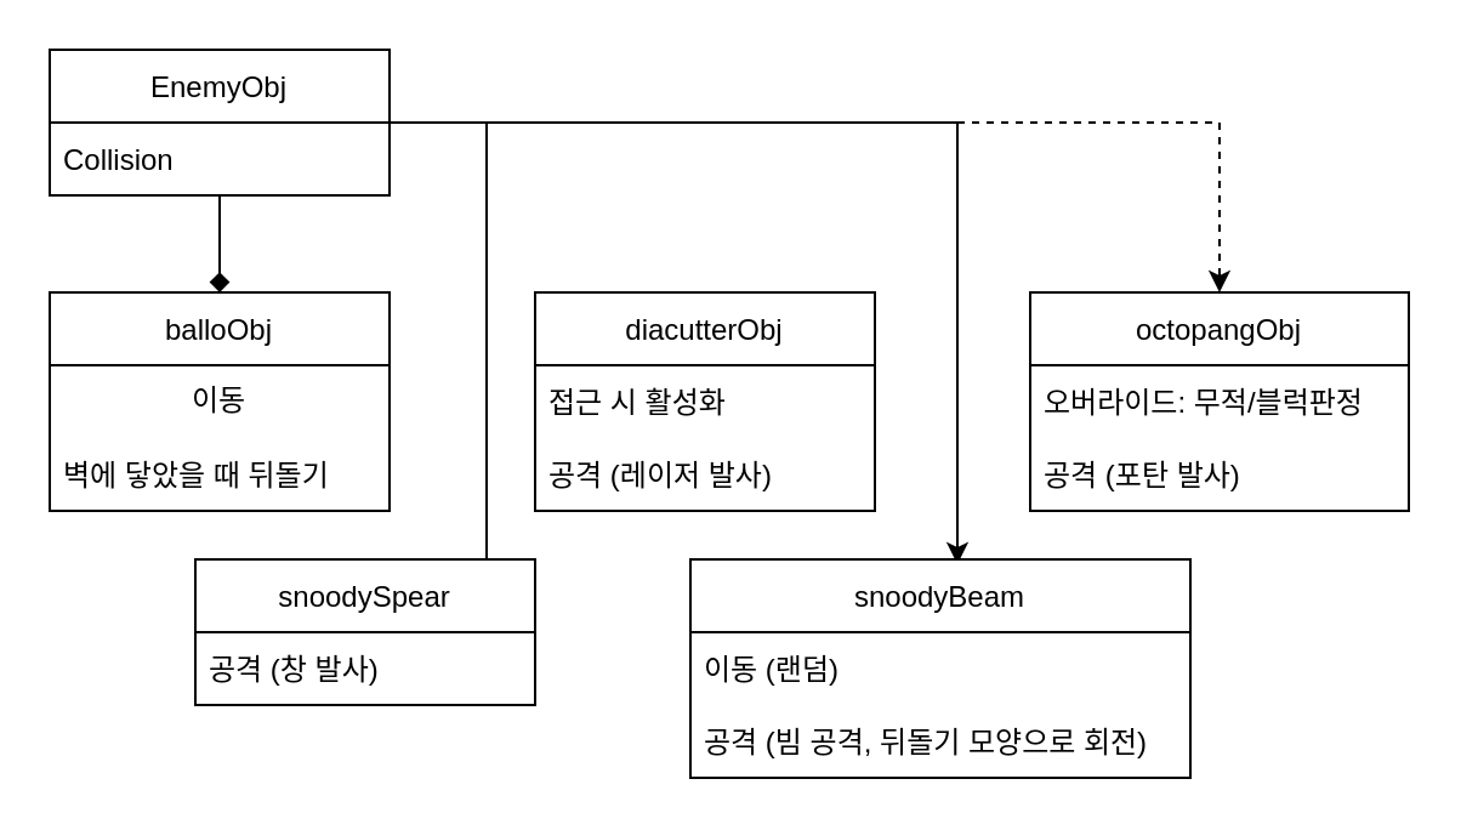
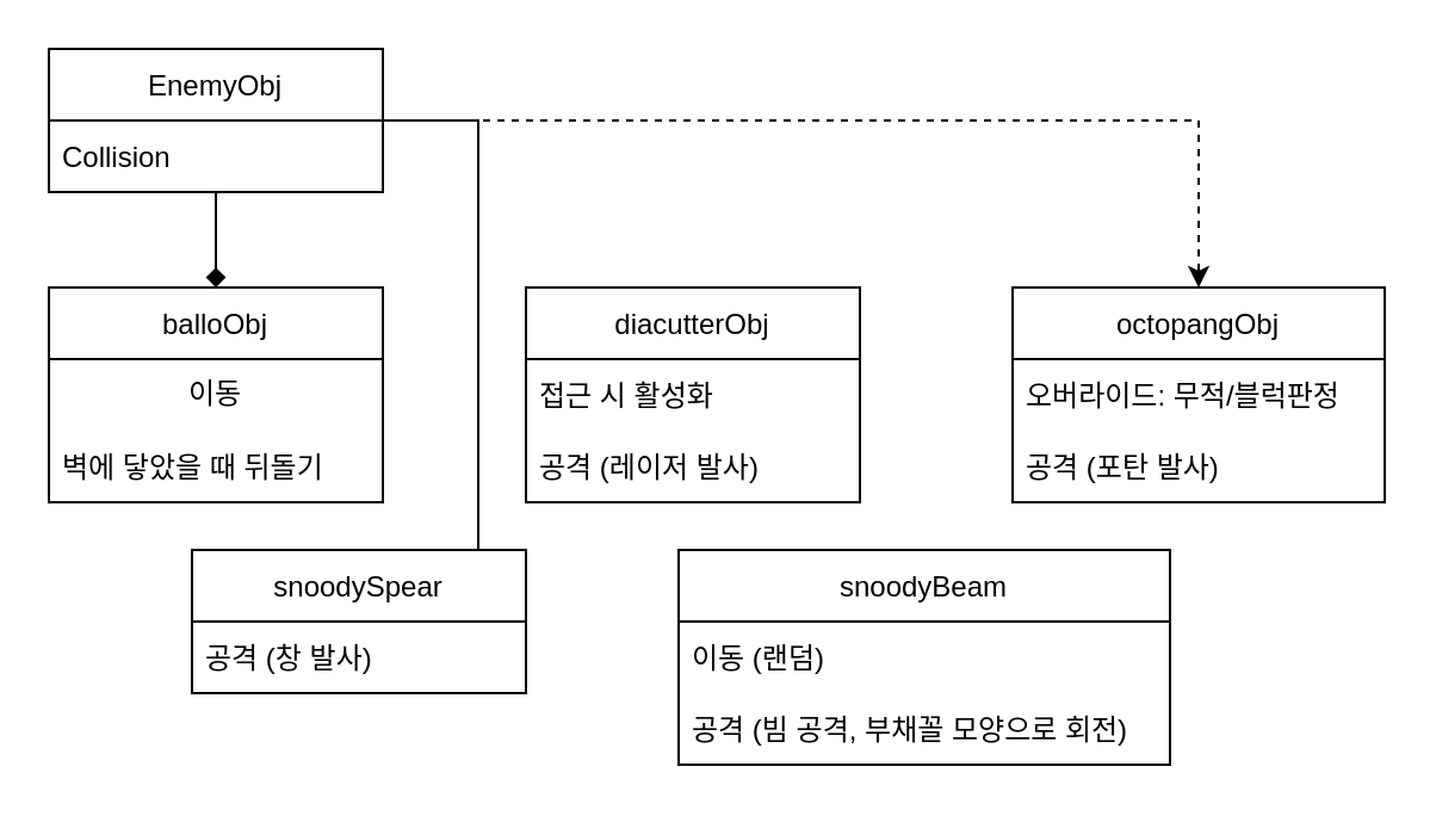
- <mxCell id="5" style="edgeStyle=orthogonalEdgeStyle;rounded=0;orthogonalLoop=1;jettySize=auto;html=1;entryX=0.534;entryY=0.022;entryDx=0;entryDy=0;entryPerimeter=0;" edge="1" parent="1" source="6" target="19"><mxGeometry relative="1" as="geometry" /></mxCell>
- <mxCell id="21" value="공격 (빔 공격, 뒤돌기 모양으로 회전)" style="text;strokeColor=none;fillColor=none;align=left;verticalAlign=middle;spacingLeft=4;spacingRight=4;overflow=hidden;points=[[0,0.5],[1,0.5]];portConstraint=eastwest;rotatable=0;" vertex="1" parent="19"><mxGeometry y="60" width="206" height="30" as="geometry" /></mxCell>
+ <mxCell id="21" value="공격 (빔 공격, 부채꼴 모양으로 회전)" style="text;strokeColor=none;fillColor=none;align=left;verticalAlign=middle;spacingLeft=4;spacingRight=4;overflow=hidden;points=[[0,0.5],[1,0.5]];portConstraint=eastwest;rotatable=0;" vertex="1" parent="19"><mxGeometry y="60" width="206" height="30" as="geometry" /></mxCell>
